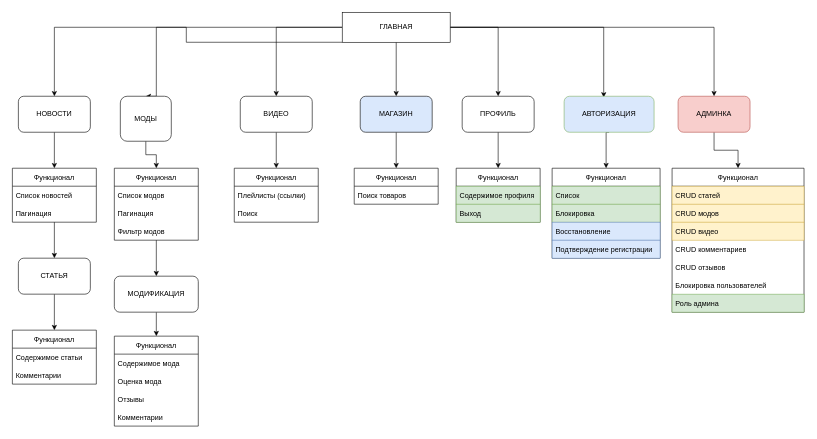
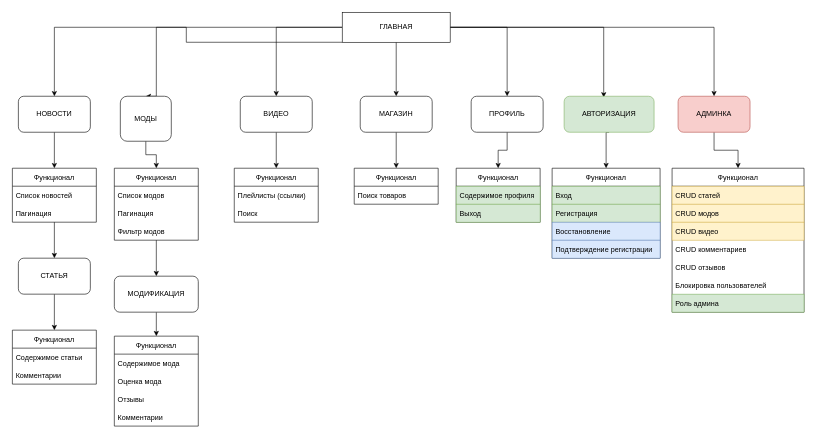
- <mxCell id="17" value="МАГАЗИН" style="rounded=1;whiteSpace=wrap;html=1;fillColor=#dae8fc;" parent="1" vertex="1"><mxGeometry x="600" y="160" width="120" height="60" as="geometry" /></mxCell>
+ <mxCell id="17" value="МАГАЗИН" style="rounded=1;whiteSpace=wrap;html=1;" parent="1" vertex="1"><mxGeometry x="600" y="160" width="120" height="60" as="geometry" /></mxCell>
- <mxCell id="45" value="ПРОФИЛЬ" style="rounded=1;whiteSpace=wrap;html=1;" parent="1" vertex="1"><mxGeometry x="770" y="160" width="120" height="60" as="geometry" /></mxCell>
+ <mxCell id="45" value="ПРОФИЛЬ" style="rounded=1;whiteSpace=wrap;html=1;" parent="1" vertex="1"><mxGeometry x="785" y="160" width="120" height="60" as="geometry" /></mxCell>
- <mxCell id="47" value="АВТОРИЗАЦИЯ" style="rounded=1;whiteSpace=wrap;html=1;fillColor=#dae8fc;strokeColor=#82b366;" parent="1" vertex="1"><mxGeometry x="940" y="160" width="150" height="60" as="geometry" /></mxCell>
+ <mxCell id="47" value="АВТОРИЗАЦИЯ" style="rounded=1;whiteSpace=wrap;html=1;fillColor=#d5e8d4;strokeColor=#82b366;" parent="1" vertex="1"><mxGeometry x="940" y="160" width="150" height="60" as="geometry" /></mxCell>
- <mxCell id="49" value="Список" style="text;strokeColor=#82b366;fillColor=#d5e8d4;align=left;verticalAlign=middle;spacingLeft=4;spacingRight=4;overflow=hidden;points=[[0,0.5],[1,0.5]];portConstraint=eastwest;rotatable=0;" parent="48" vertex="1"><mxGeometry y="30" width="180" height="30" as="geometry" /></mxCell>
+ <mxCell id="49" value="Вход" style="text;strokeColor=#82b366;fillColor=#d5e8d4;align=left;verticalAlign=middle;spacingLeft=4;spacingRight=4;overflow=hidden;points=[[0,0.5],[1,0.5]];portConstraint=eastwest;rotatable=0;" parent="48" vertex="1"><mxGeometry y="30" width="180" height="30" as="geometry" /></mxCell>
- <mxCell id="50" value="Блокировка" style="text;strokeColor=#82b366;fillColor=#d5e8d4;align=left;verticalAlign=middle;spacingLeft=4;spacingRight=4;overflow=hidden;points=[[0,0.5],[1,0.5]];portConstraint=eastwest;rotatable=0;" parent="48" vertex="1"><mxGeometry y="60" width="180" height="30" as="geometry" /></mxCell>
+ <mxCell id="50" value="Регистрация" style="text;strokeColor=#82b366;fillColor=#d5e8d4;align=left;verticalAlign=middle;spacingLeft=4;spacingRight=4;overflow=hidden;points=[[0,0.5],[1,0.5]];portConstraint=eastwest;rotatable=0;" parent="48" vertex="1"><mxGeometry y="60" width="180" height="30" as="geometry" /></mxCell>
